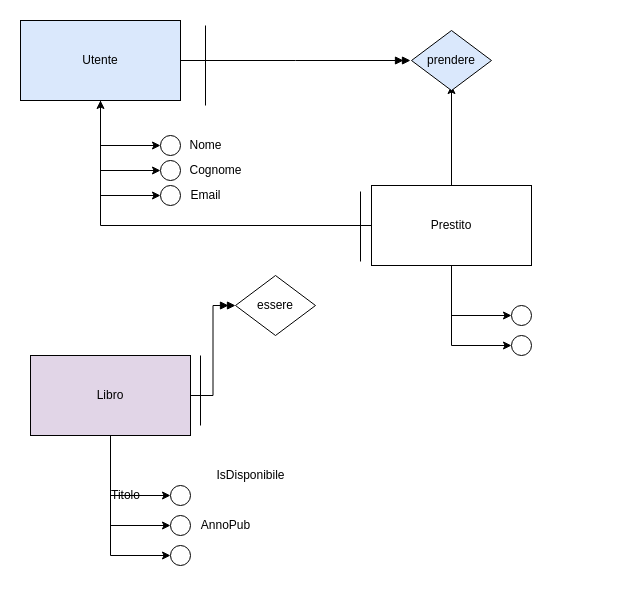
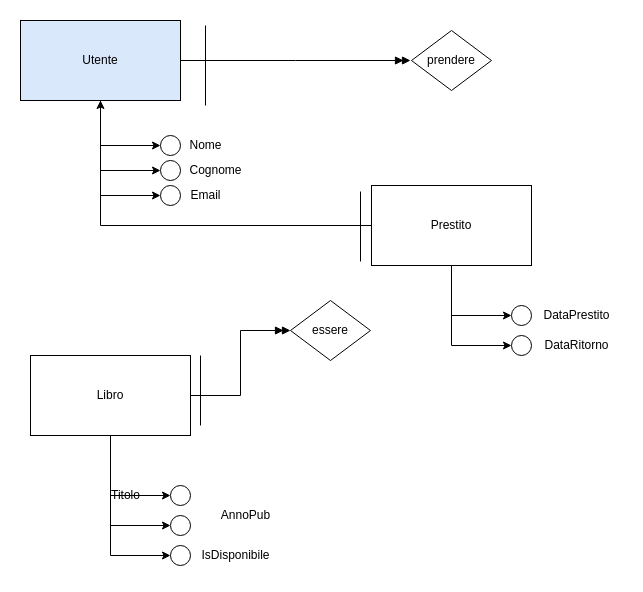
- <mxCell id="33" value="prendere" style="rhombus;whiteSpace=wrap;html=1;fillColor=#dae8fc;" vertex="1" parent="1"><mxGeometry x="411" y="30" width="80" height="60" as="geometry" /></mxCell>
+ <mxCell id="33" value="prendere" style="rhombus;whiteSpace=wrap;html=1;" vertex="1" parent="1"><mxGeometry x="411" y="30" width="80" height="60" as="geometry" /></mxCell>
- <mxCell id="14" style="edgeStyle=orthogonalEdgeStyle;rounded=0;orthogonalLoop=1;jettySize=auto;html=1;entryX=0.5;entryY=0.917;entryDx=0;entryDy=0;entryPerimeter=0;" edge="1" parent="1" source="16" target="33"><mxGeometry relative="1" as="geometry"><mxPoint x="451" y="95" as="targetPoint" /></mxGeometry></mxCell>
- <mxCell id="35" value="essere" style="rhombus;whiteSpace=wrap;html=1;" vertex="1" parent="1"><mxGeometry x="235" y="275" width="80" height="60" as="geometry" /></mxCell>
+ <mxCell id="35" value="essere" style="rhombus;whiteSpace=wrap;html=1;" vertex="1" parent="1"><mxGeometry x="290" y="300" width="80" height="60" as="geometry" /></mxCell>
+ <mxCell id="31" value="DataPrestito" style="text;html=1;align=center;verticalAlign=middle;resizable=0;points=[];autosize=1;strokeColor=none;fillColor=none;" vertex="1" parent="1"><mxGeometry x="531" y="300" width="90" height="30" as="geometry" /></mxCell>
+ <mxCell id="32" value="DataRitorno" style="text;html=1;align=center;verticalAlign=middle;resizable=0;points=[];autosize=1;strokeColor=none;fillColor=none;" vertex="1" parent="1"><mxGeometry x="531" y="330" width="90" height="30" as="geometry" /></mxCell>
- <mxCell id="11" value="Libro" style="rounded=0;whiteSpace=wrap;html=1;fillColor=#e1d5e7;" vertex="1" parent="1"><mxGeometry x="30" y="355" width="160" height="80" as="geometry" /></mxCell>
+ <mxCell id="11" value="Libro" style="rounded=0;whiteSpace=wrap;html=1;" vertex="1" parent="1"><mxGeometry x="30" y="355" width="160" height="80" as="geometry" /></mxCell>
- <mxCell id="28" value="IsDisponibile" style="text;html=1;align=center;verticalAlign=middle;resizable=0;points=[];autosize=1;strokeColor=none;fillColor=none;" vertex="1" parent="1"><mxGeometry x="205" y="460" width="90" height="30" as="geometry" /></mxCell>
+ <mxCell id="28" value="IsDisponibile" style="text;html=1;align=center;verticalAlign=middle;resizable=0;points=[];autosize=1;strokeColor=none;fillColor=none;" vertex="1" parent="1"><mxGeometry x="190" y="540" width="90" height="30" as="geometry" /></mxCell>
- <mxCell id="27" value="AnnoPub" style="text;html=1;align=center;verticalAlign=middle;resizable=0;points=[];autosize=1;strokeColor=none;fillColor=none;" vertex="1" parent="1"><mxGeometry x="190" y="510" width="70" height="30" as="geometry" /></mxCell>
+ <mxCell id="27" value="AnnoPub" style="text;html=1;align=center;verticalAlign=middle;resizable=0;points=[];autosize=1;strokeColor=none;fillColor=none;" vertex="1" parent="1"><mxGeometry x="210" y="500" width="70" height="30" as="geometry" /></mxCell>
